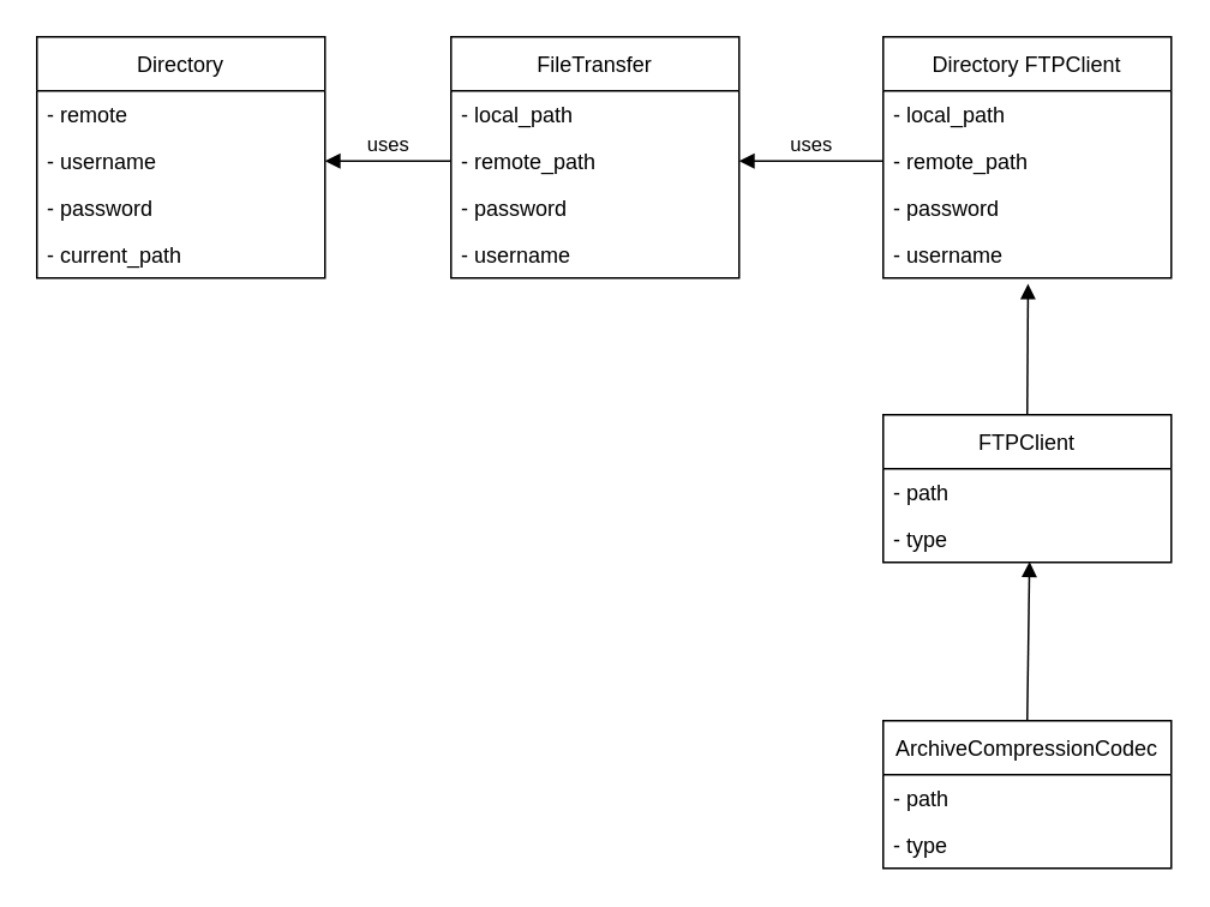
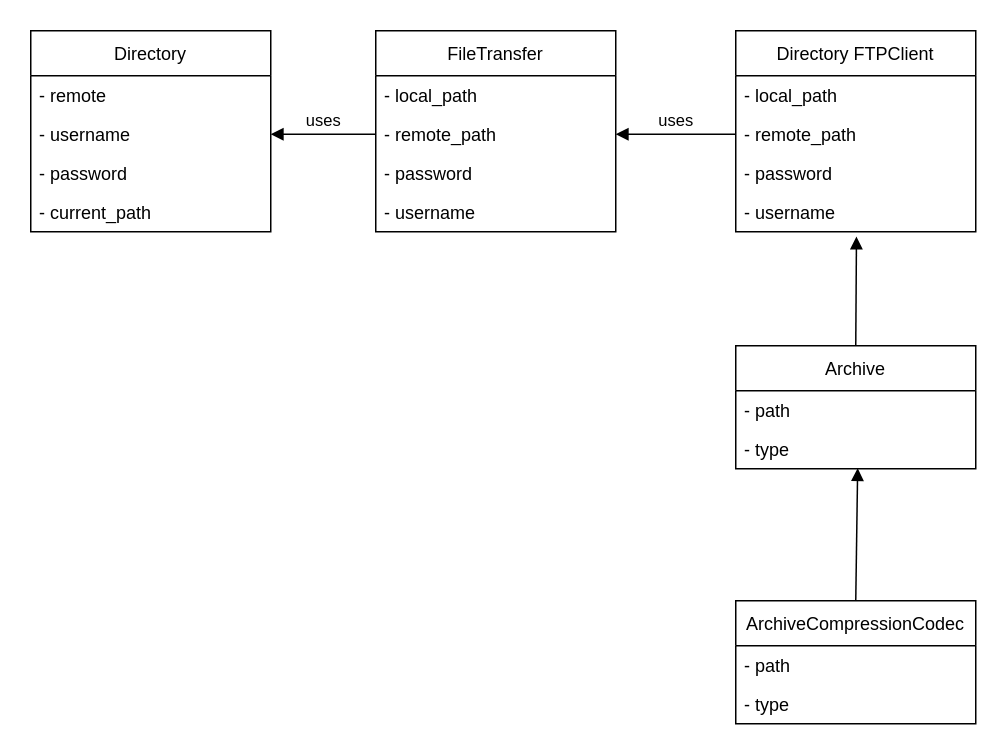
- <mxCell id="17" value="FTPClient" style="swimlane;fontStyle=0;childLayout=stackLayout;horizontal=1;startSize=30;fillColor=none;horizontalStack=0;resizeParent=1;resizeParentMax=0;resizeLast=0;collapsible=1;marginBottom=0;" vertex="1" parent="1"><mxGeometry x="490" y="230" width="160" height="82" as="geometry" /></mxCell>
+ <mxCell id="17" value="Archive" style="swimlane;fontStyle=0;childLayout=stackLayout;horizontal=1;startSize=30;fillColor=none;horizontalStack=0;resizeParent=1;resizeParentMax=0;resizeLast=0;collapsible=1;marginBottom=0;" vertex="1" parent="1"><mxGeometry x="490" y="230" width="160" height="82" as="geometry" /></mxCell>
